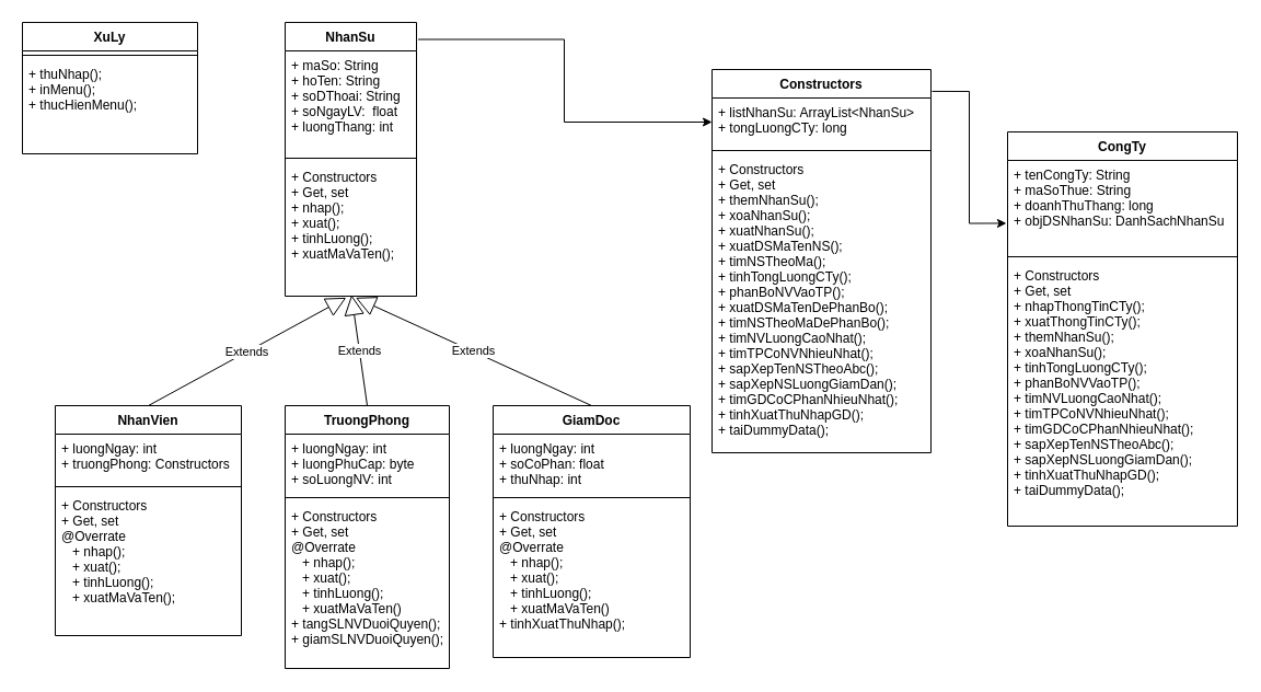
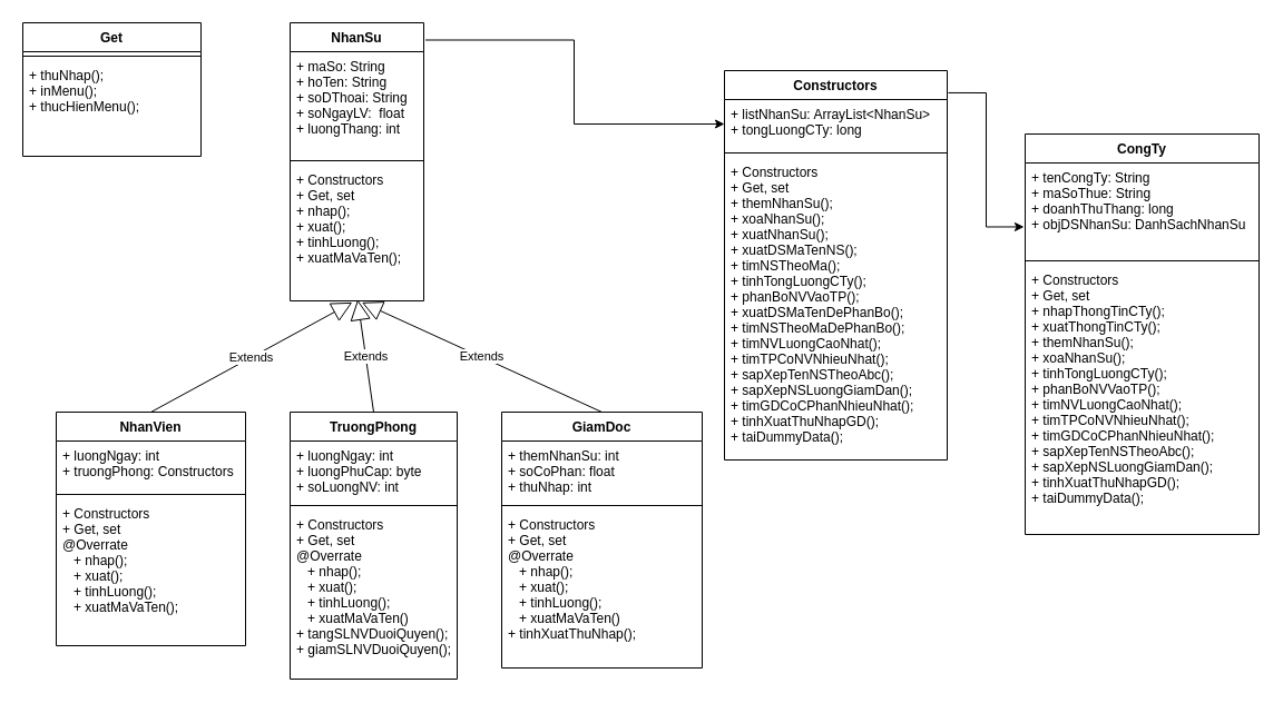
- <mxCell id="31" value="XuLy" style="swimlane;fontStyle=1;align=center;verticalAlign=top;childLayout=stackLayout;horizontal=1;startSize=26;horizontalStack=0;resizeParent=1;resizeParentMax=0;resizeLast=0;collapsible=1;marginBottom=0;" vertex="1" parent="1"><mxGeometry x="20" y="20" width="160" height="120" as="geometry" /></mxCell>
+ <mxCell id="31" value="Get" style="swimlane;fontStyle=1;align=center;verticalAlign=top;childLayout=stackLayout;horizontal=1;startSize=26;horizontalStack=0;resizeParent=1;resizeParentMax=0;resizeLast=0;collapsible=1;marginBottom=0;" vertex="1" parent="1"><mxGeometry x="20" y="20" width="160" height="120" as="geometry" /></mxCell>
- <mxCell id="15" value="+ luongNgay: int&#10;+ soCoPhan: float&#10;+ thuNhap: int" style="text;strokeColor=none;fillColor=none;align=left;verticalAlign=top;spacingLeft=4;spacingRight=4;overflow=hidden;rotatable=0;points=[[0,0.5],[1,0.5]];portConstraint=eastwest;" vertex="1" parent="14"><mxGeometry y="26" width="180" height="54" as="geometry" /></mxCell>
+ <mxCell id="15" value="+ themNhanSu: int&#10;+ soCoPhan: float&#10;+ thuNhap: int" style="text;strokeColor=none;fillColor=none;align=left;verticalAlign=top;spacingLeft=4;spacingRight=4;overflow=hidden;rotatable=0;points=[[0,0.5],[1,0.5]];portConstraint=eastwest;" vertex="1" parent="14"><mxGeometry y="26" width="180" height="54" as="geometry" /></mxCell>
